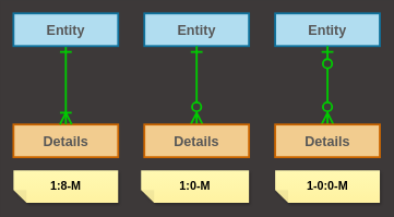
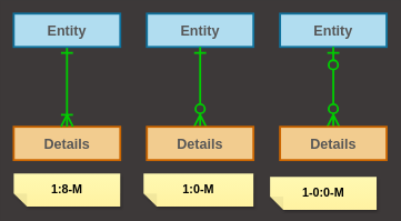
- <mxCell id="11" value="1-0:0-M" style="shape=note;whiteSpace=wrap;html=1;backgroundOutline=1;fontColor=#000000;darkOpacity=0.05;fillColor=#FFF9B2;strokeColor=none;fillStyle=solid;direction=west;gradientDirection=north;gradientColor=#FFF2A1;shadow=1;size=20;pointerEvents=1;hachureGap=4;strokeWidth=4;fontStyle=1;fontSize=18;" parent="1" vertex="1"><mxGeometry x="420" y="260" width="160" height="50" as="geometry" /></mxCell>
+ <mxCell id="11" value="1-0:0-M" style="shape=note;whiteSpace=wrap;html=1;backgroundOutline=1;fontColor=#000000;darkOpacity=0.05;fillColor=#FFF9B2;strokeColor=none;fillStyle=solid;direction=west;gradientDirection=north;gradientColor=#FFF2A1;shadow=1;size=20;pointerEvents=1;hachureGap=4;strokeWidth=4;fontStyle=1;fontSize=18;" parent="1" vertex="1"><mxGeometry x="405" y="265" width="160" height="50" as="geometry" /></mxCell>
